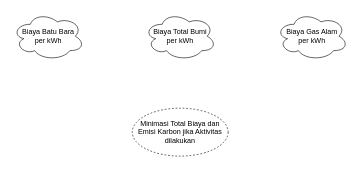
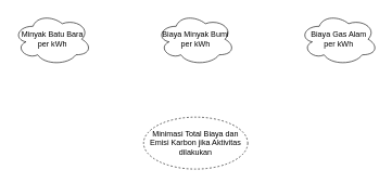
- <mxCell id="3" value="Biaya Batu Bara&lt;br&gt;per kWh" style="ellipse;shape=cloud;whiteSpace=wrap;html=1;" vertex="1" parent="1"><mxGeometry x="20" y="20" width="120" height="80" as="geometry" /></mxCell>
+ <mxCell id="3" value="Minyak Batu Bara&lt;br&gt;per kWh" style="ellipse;shape=cloud;whiteSpace=wrap;html=1;" vertex="1" parent="1"><mxGeometry x="20" y="20" width="120" height="80" as="geometry" /></mxCell>
- <mxCell id="4" value="Biaya Total Bumi&lt;br style=&quot;border-color: var(--border-color);&quot;&gt;per kWh" style="ellipse;shape=cloud;whiteSpace=wrap;html=1;" vertex="1" parent="1"><mxGeometry x="240" y="20" width="120" height="80" as="geometry" /></mxCell>
+ <mxCell id="4" value="Biaya Minyak Bumi&lt;br style=&quot;border-color: var(--border-color);&quot;&gt;per kWh" style="ellipse;shape=cloud;whiteSpace=wrap;html=1;" vertex="1" parent="1"><mxGeometry x="240" y="20" width="120" height="80" as="geometry" /></mxCell>
